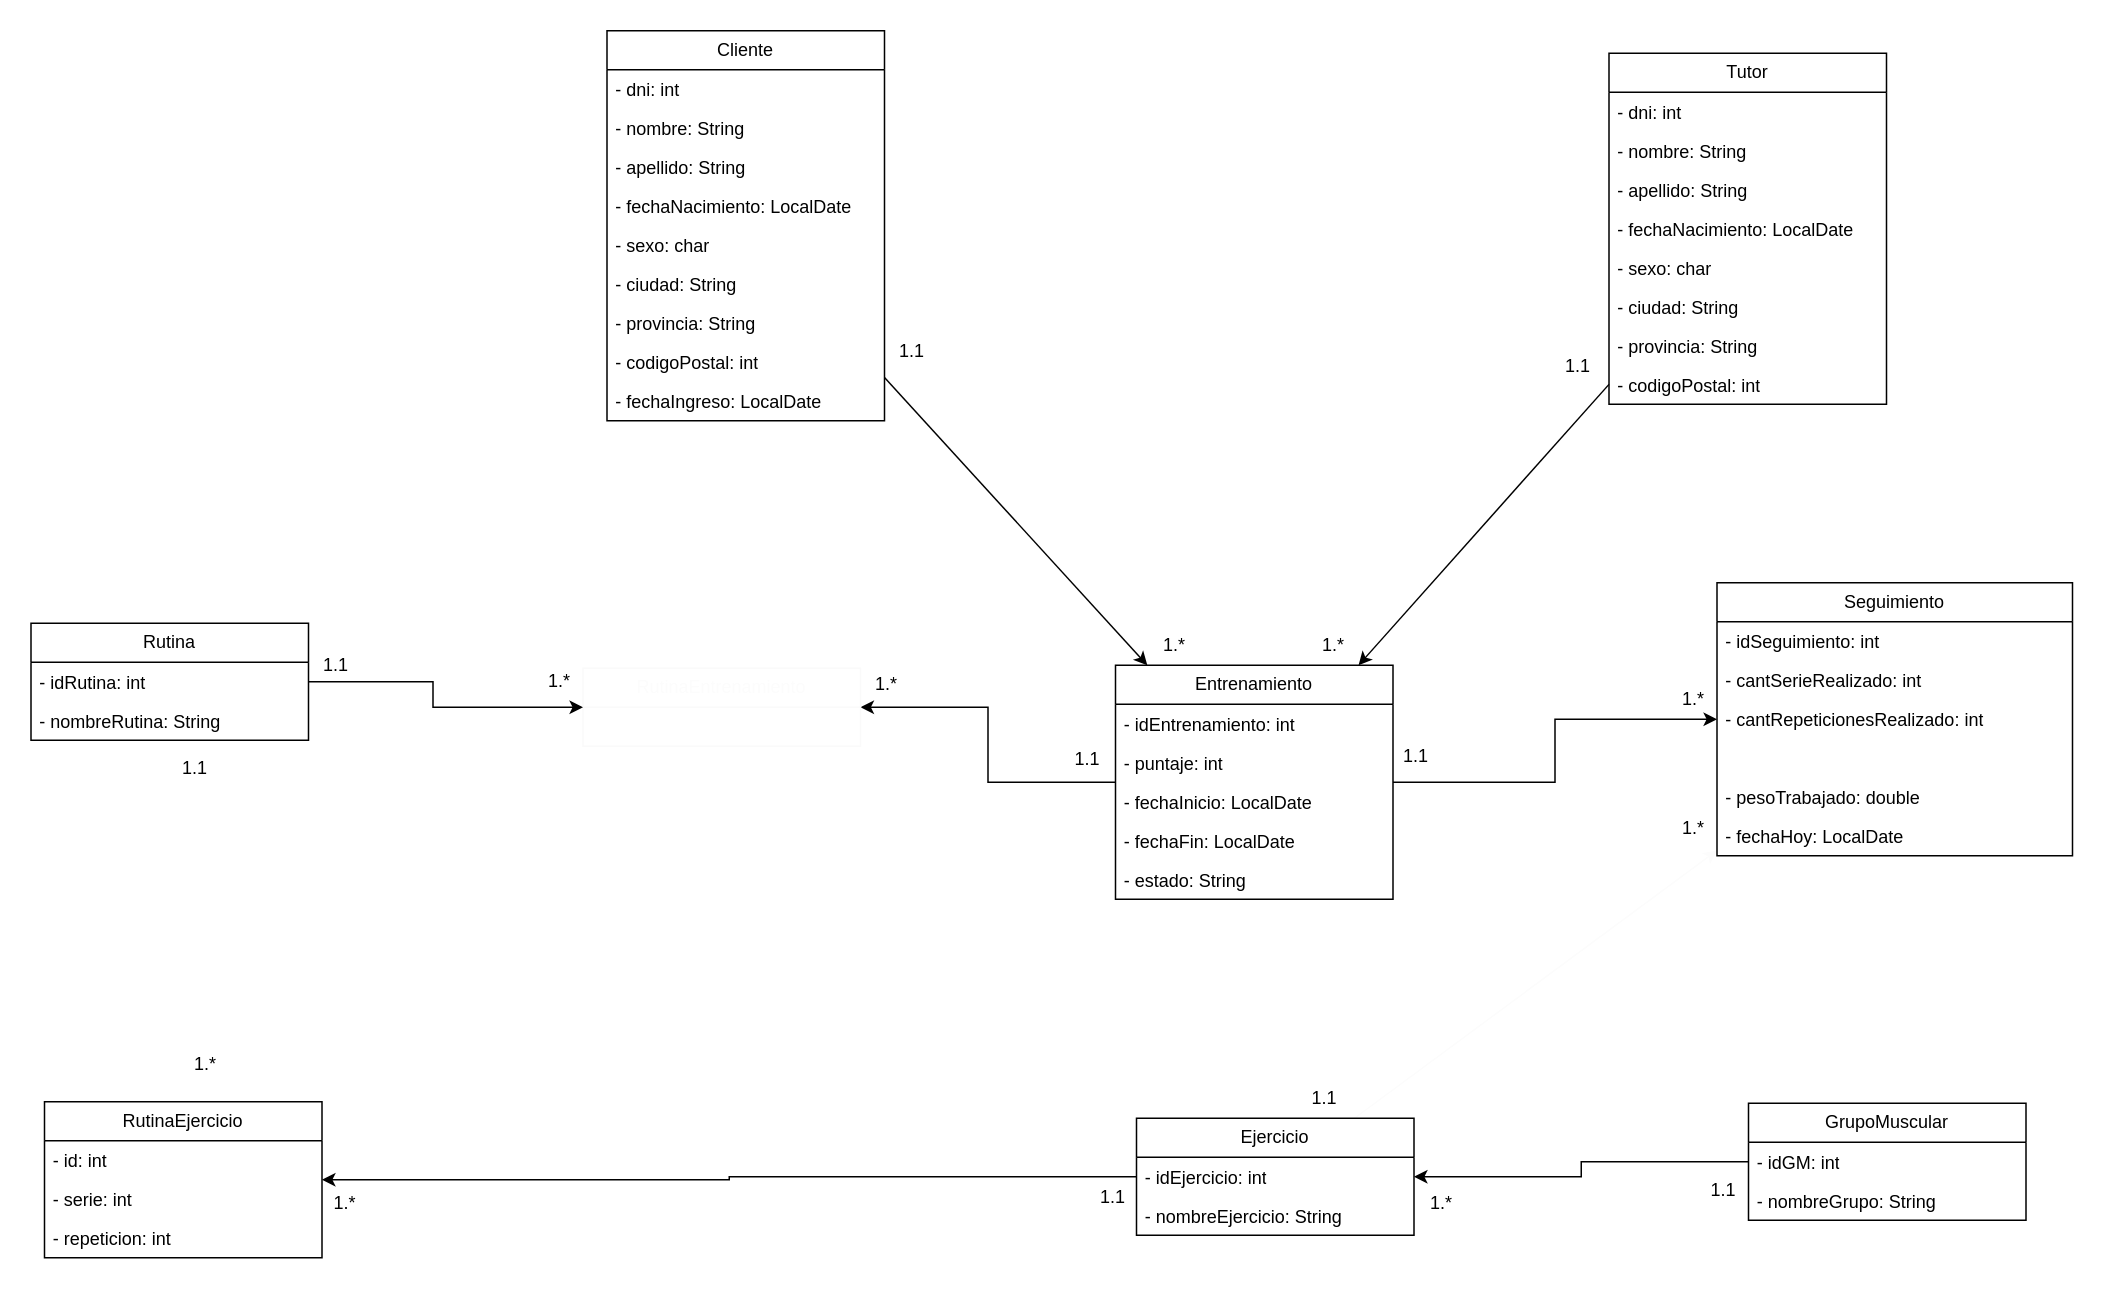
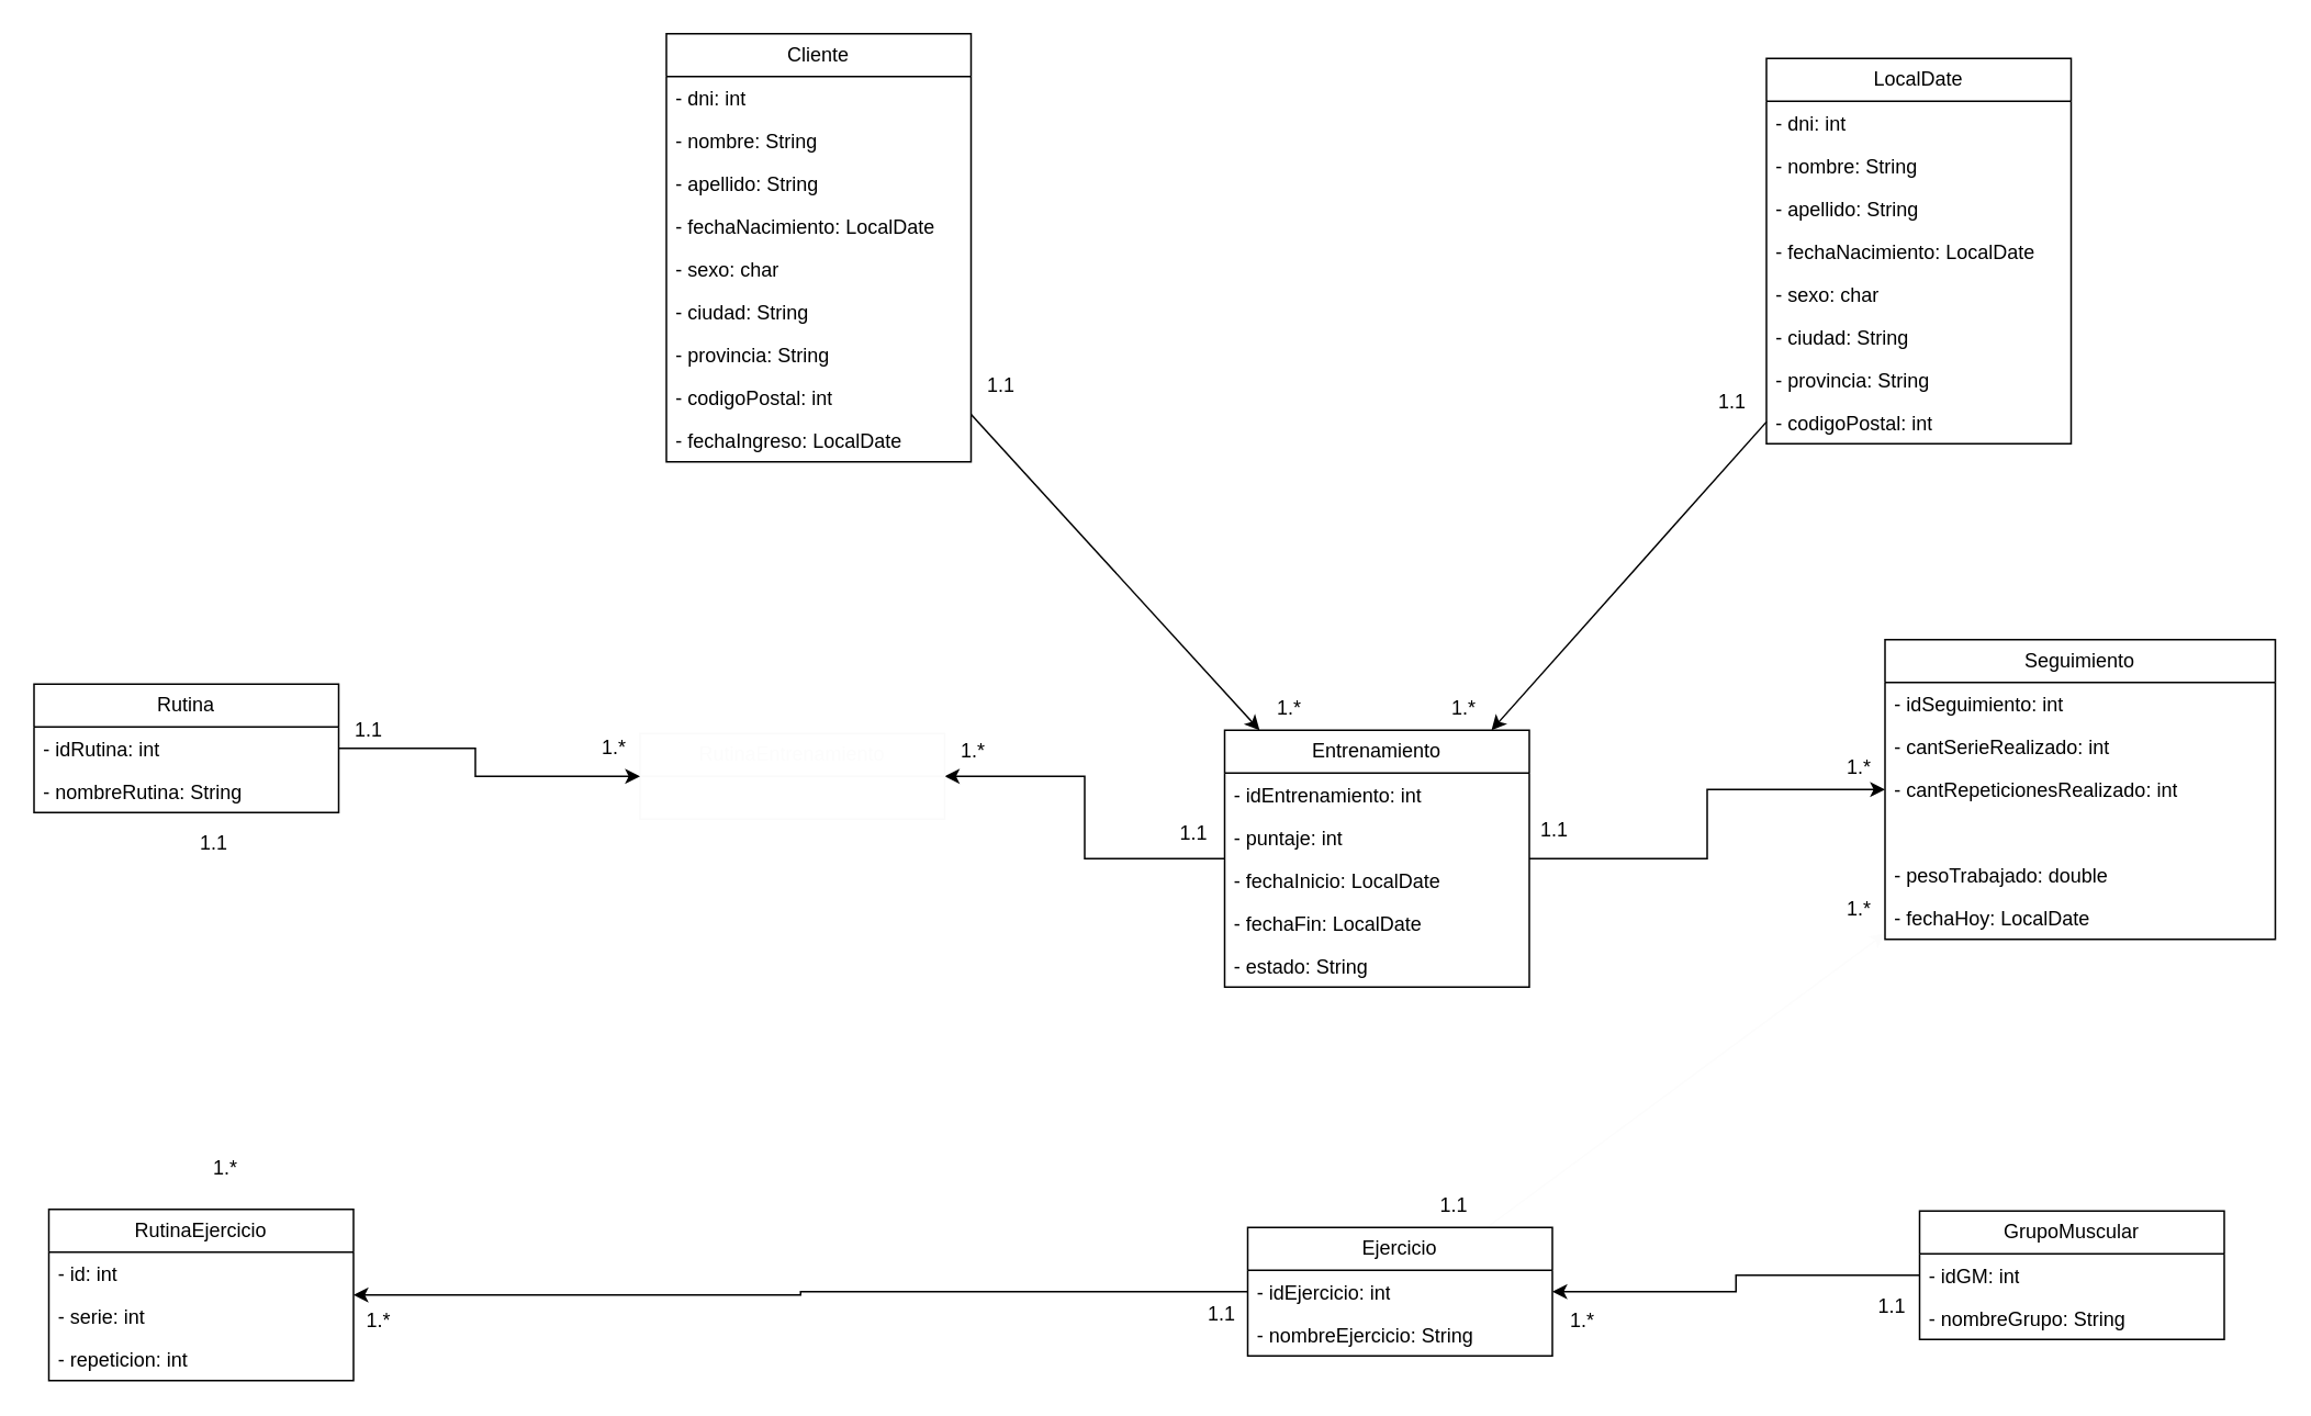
- <mxCell id="14" value="Tutor" style="swimlane;fontStyle=0;childLayout=stackLayout;horizontal=1;startSize=26;fillColor=none;horizontalStack=0;resizeParent=1;resizeParentMax=0;resizeLast=0;collapsible=1;marginBottom=0;whiteSpace=wrap;html=1;" parent="1" vertex="1"><mxGeometry x="1072" y="35" width="185" height="234" as="geometry"><mxRectangle x="343" y="163" width="95" height="26" as="alternateBounds" /></mxGeometry></mxCell>
+ <mxCell id="14" value="LocalDate" style="swimlane;fontStyle=0;childLayout=stackLayout;horizontal=1;startSize=26;fillColor=none;horizontalStack=0;resizeParent=1;resizeParentMax=0;resizeLast=0;collapsible=1;marginBottom=0;whiteSpace=wrap;html=1;" parent="1" vertex="1"><mxGeometry x="1072" y="35" width="185" height="234" as="geometry"><mxRectangle x="343" y="163" width="95" height="26" as="alternateBounds" /></mxGeometry></mxCell>
